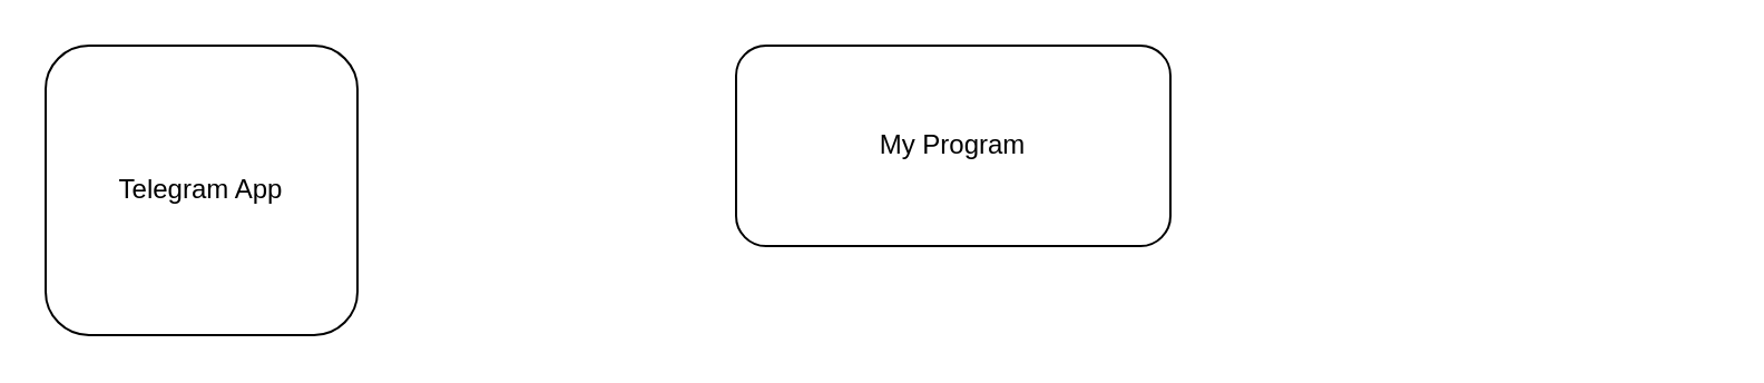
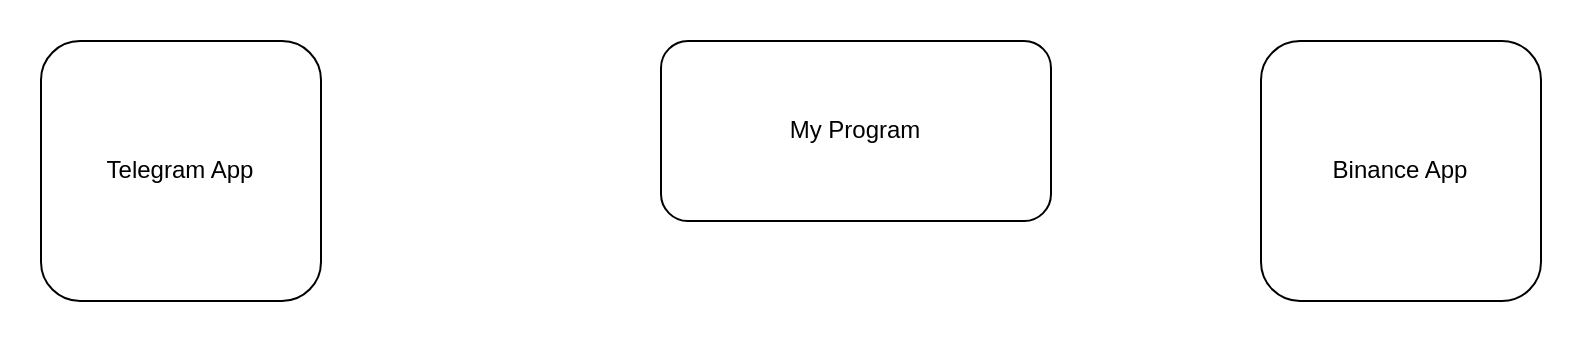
+ <mxCell id="4" value="Binance App" style="rounded=1;whiteSpace=wrap;html=1;" vertex="1" parent="1"><mxGeometry x="630" y="20" width="140" height="130" as="geometry" /></mxCell>
